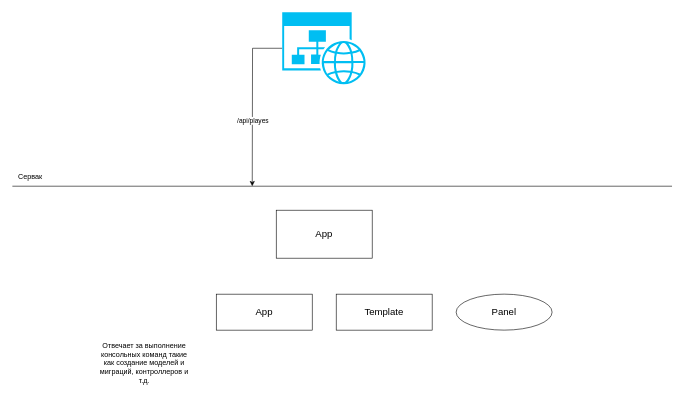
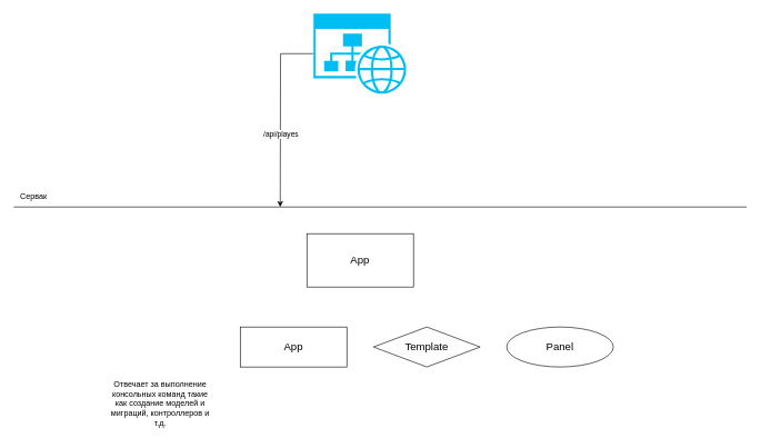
- <mxCell id="9" value="Template" style="rounded=0;whiteSpace=wrap;html=1;fontSize=16;" vertex="1" parent="1"><mxGeometry x="560" y="490" width="160" height="60" as="geometry" /></mxCell>
+ <mxCell id="9" value="Template" style="rhombus;whiteSpace=wrap;html=1;fontSize=16;" vertex="1" parent="1"><mxGeometry x="560" y="490" width="160" height="60" as="geometry" /></mxCell>
